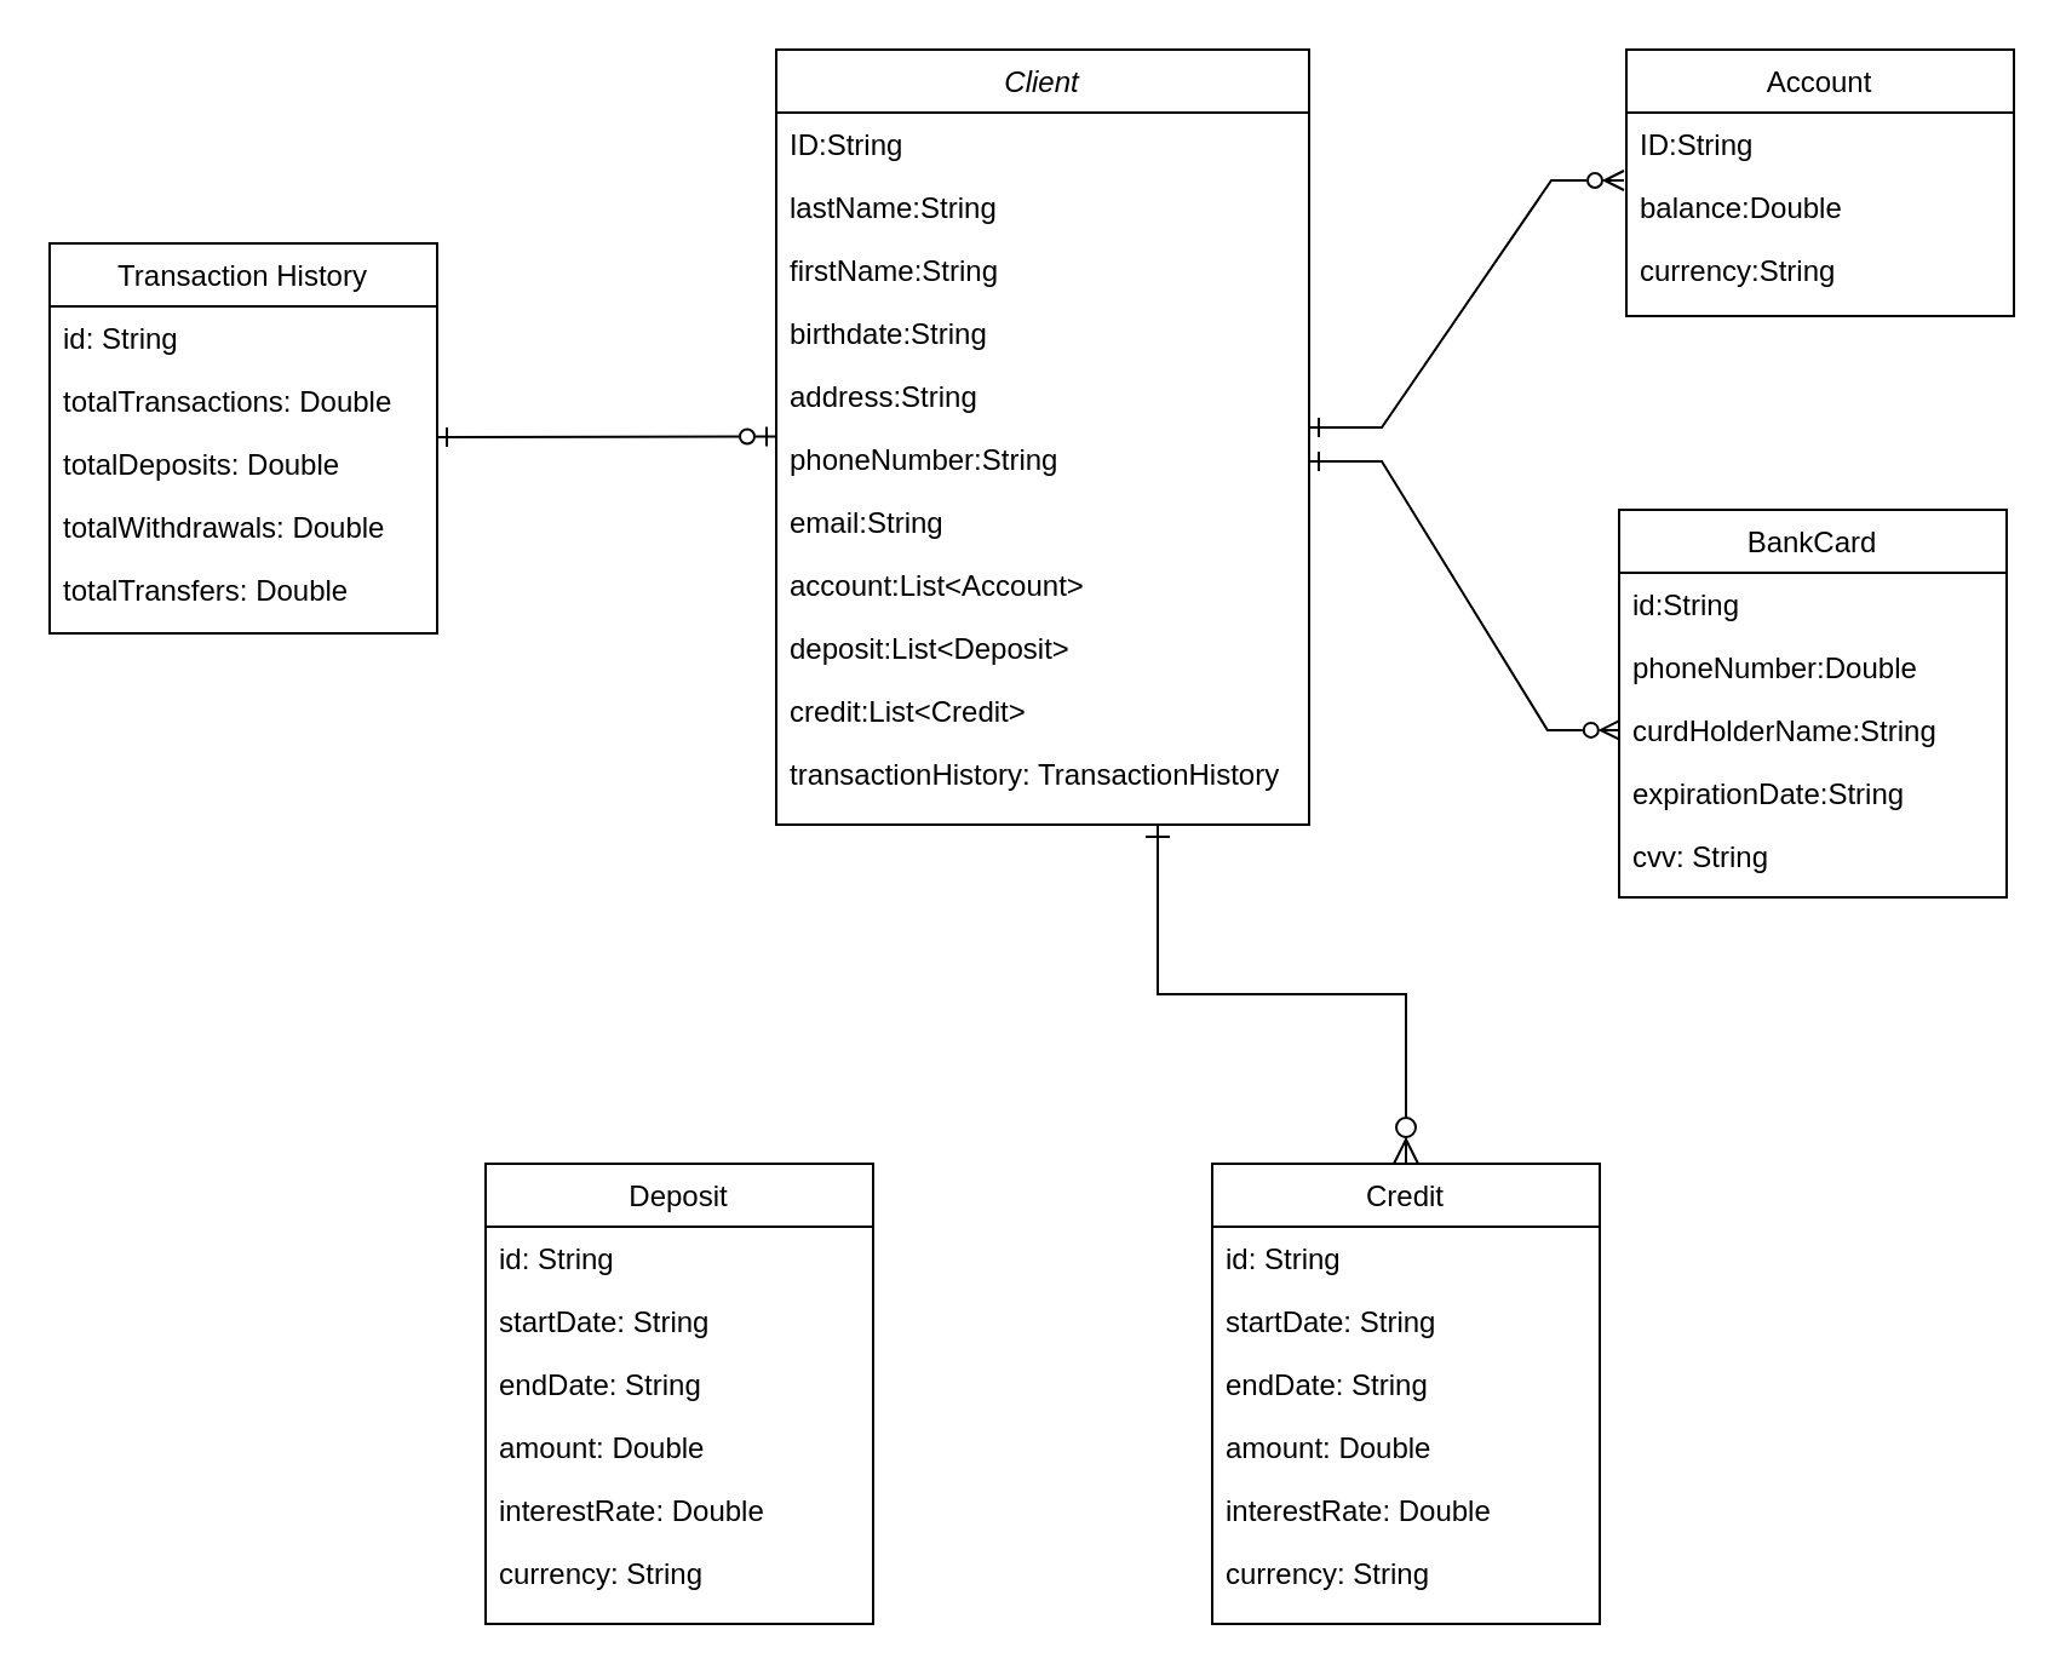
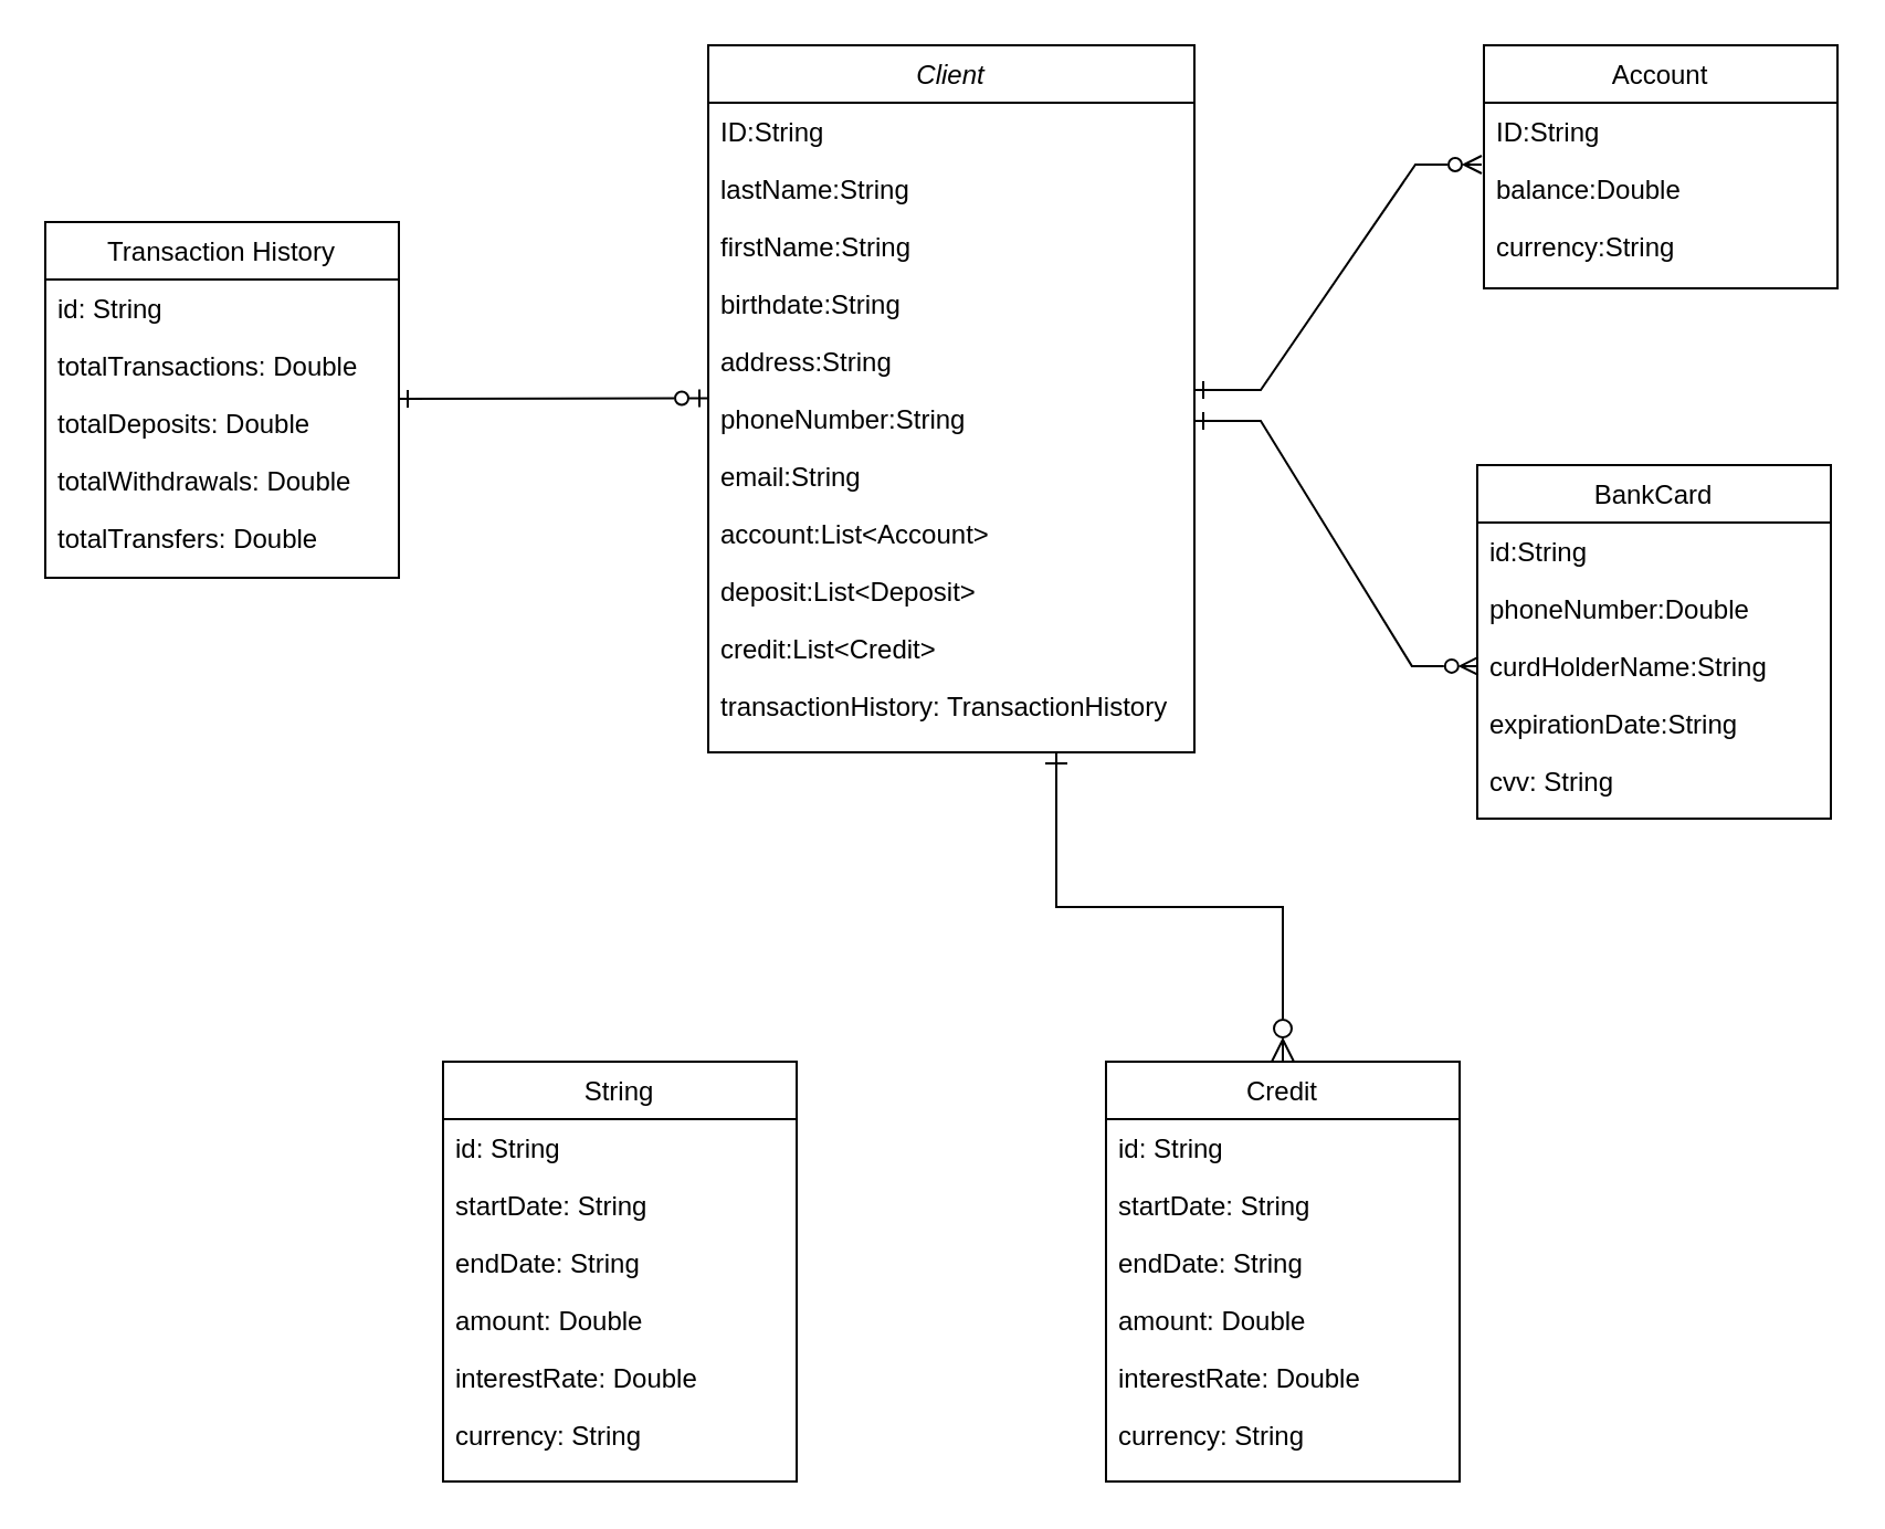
- <mxCell id="25" value="Deposit" style="swimlane;fontStyle=0;align=center;verticalAlign=top;childLayout=stackLayout;horizontal=1;startSize=26;horizontalStack=0;resizeParent=1;resizeLast=0;collapsible=1;marginBottom=0;rounded=0;shadow=0;strokeWidth=1;" parent="1" vertex="1"><mxGeometry x="200" y="480" width="160" height="190" as="geometry"><mxRectangle x="550" y="140" width="160" height="26" as="alternateBounds" /></mxGeometry></mxCell>
+ <mxCell id="25" value="String" style="swimlane;fontStyle=0;align=center;verticalAlign=top;childLayout=stackLayout;horizontal=1;startSize=26;horizontalStack=0;resizeParent=1;resizeLast=0;collapsible=1;marginBottom=0;rounded=0;shadow=0;strokeWidth=1;" parent="1" vertex="1"><mxGeometry x="200" y="480" width="160" height="190" as="geometry"><mxRectangle x="550" y="140" width="160" height="26" as="alternateBounds" /></mxGeometry></mxCell>
